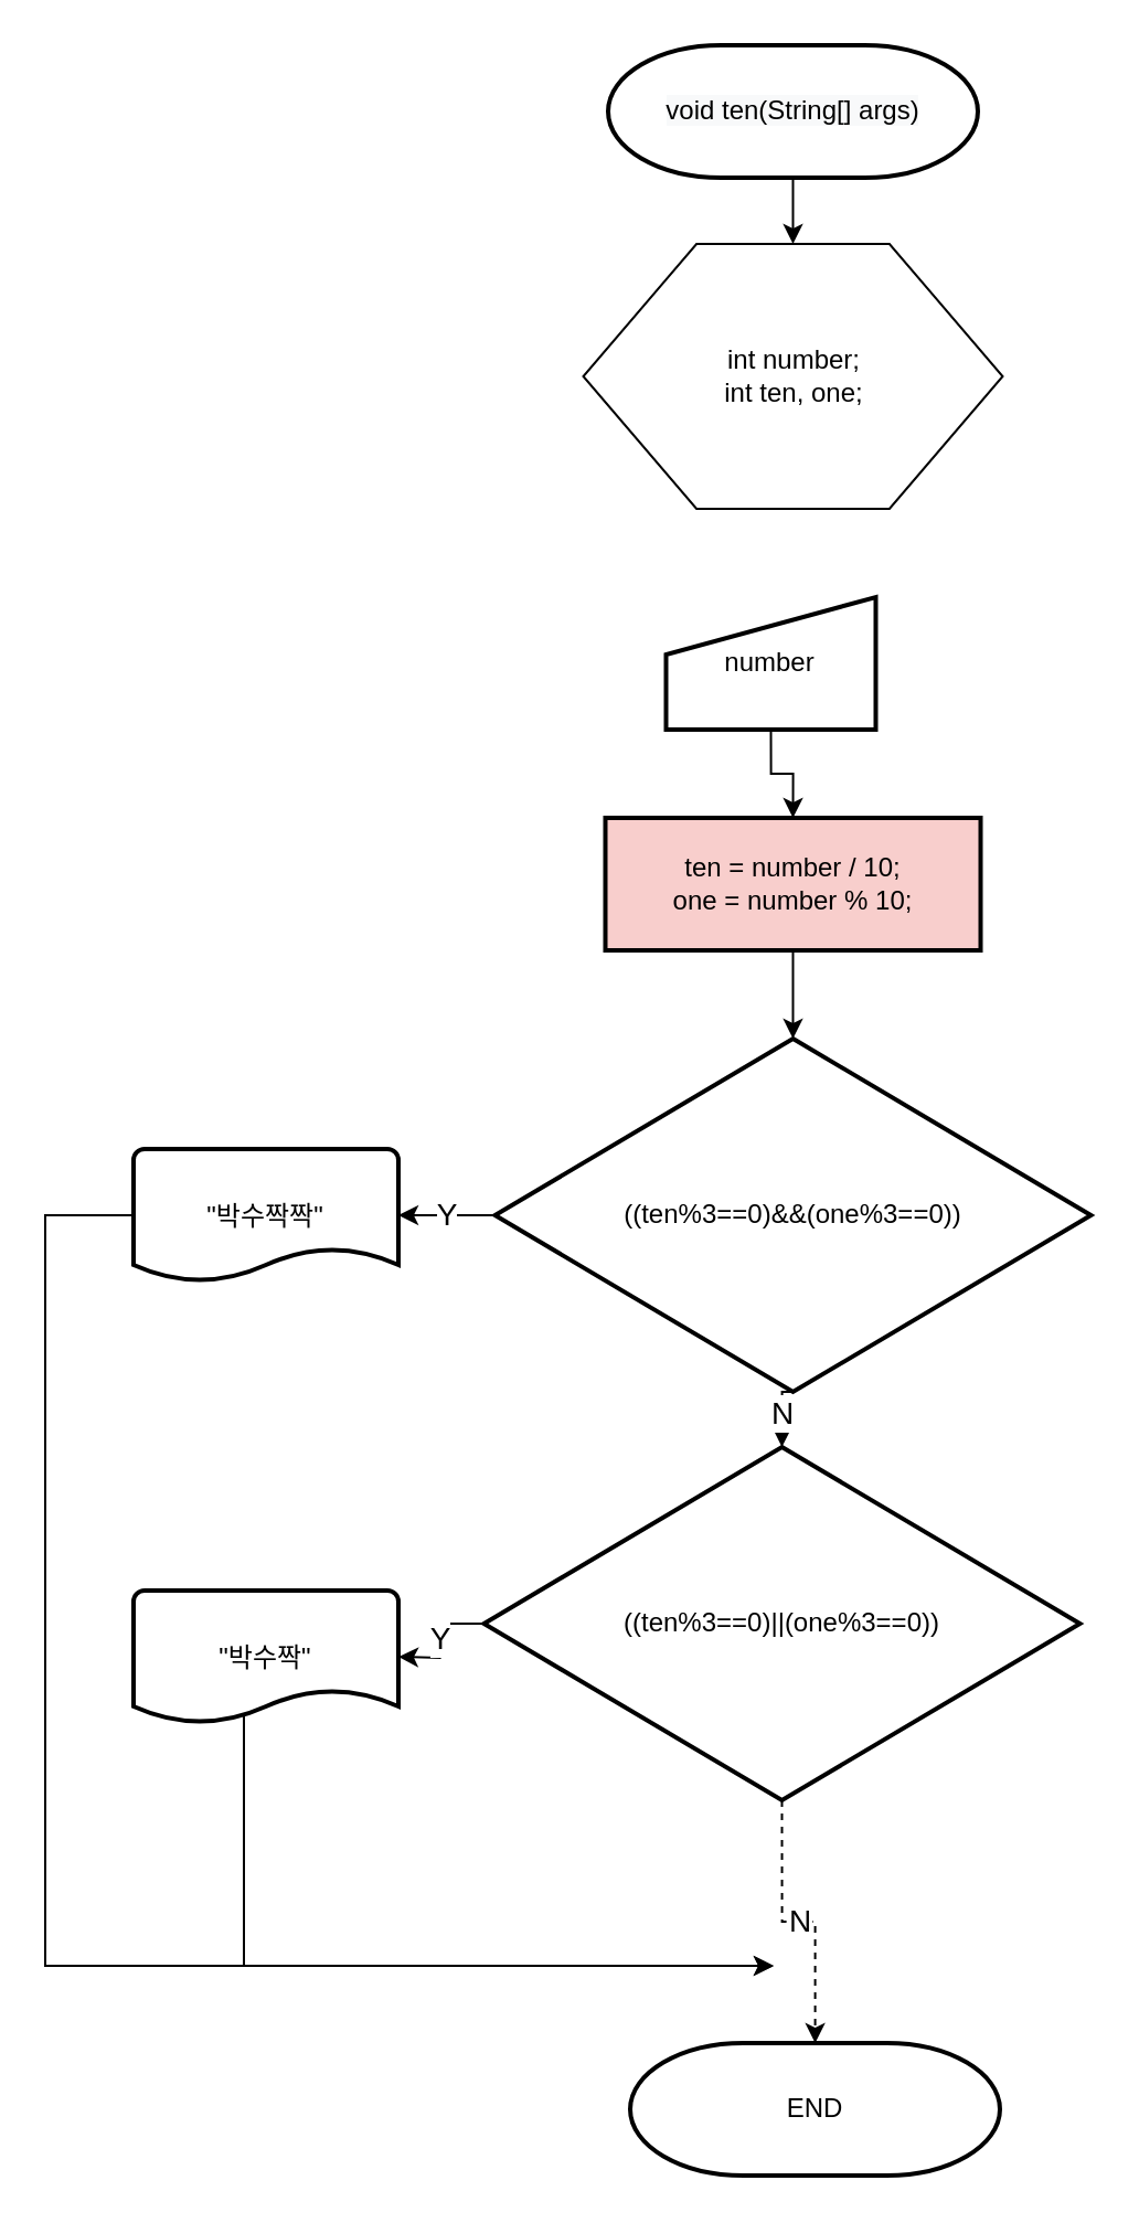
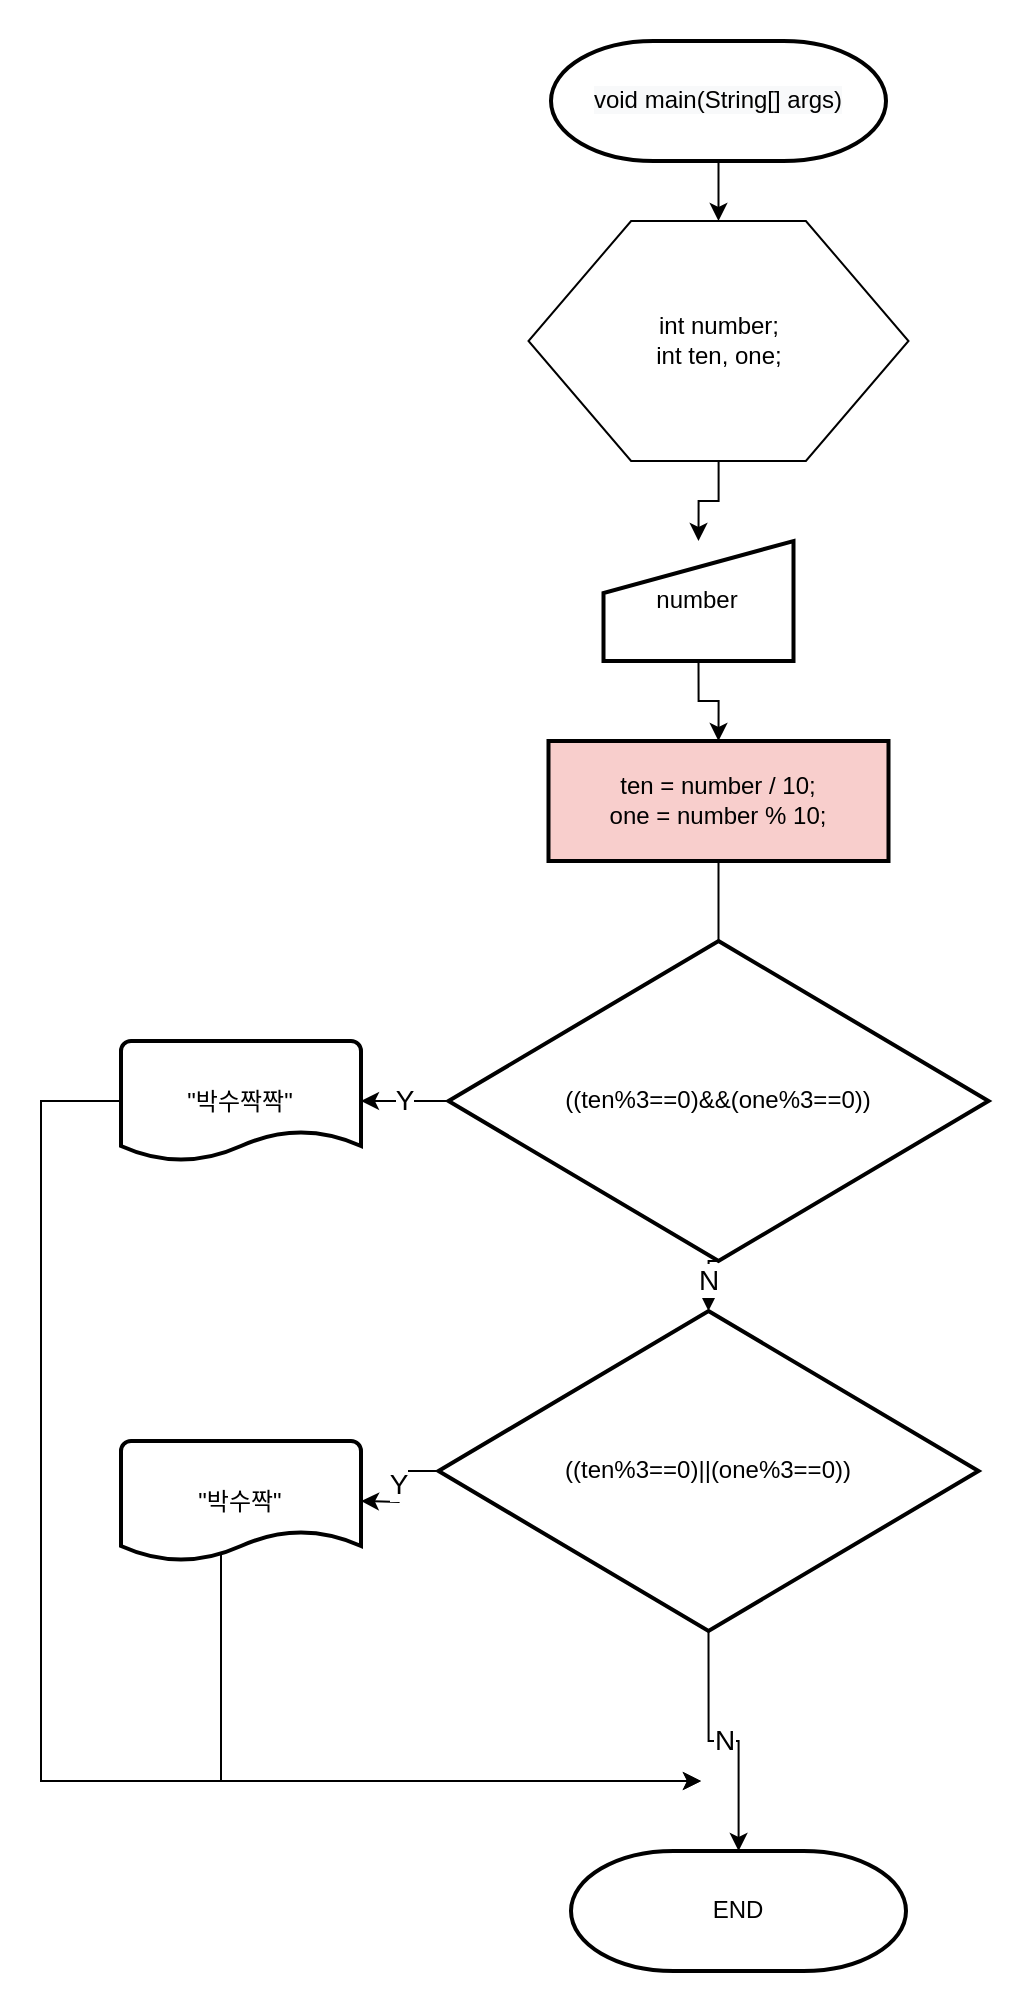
- <mxCell id="16" value="&#10;&#10;&lt;span style=&quot;color: rgb(0, 0, 0); font-family: helvetica; font-size: 12px; font-style: normal; font-weight: 400; letter-spacing: normal; text-align: center; text-indent: 0px; text-transform: none; word-spacing: 0px; background-color: rgb(248, 249, 250); display: inline; float: none;&quot;&gt;void ten(String[] args)&lt;/span&gt;&#10;&#10;" style="strokeWidth=2;html=1;shape=mxgraph.flowchart.terminator;whiteSpace=wrap;" vertex="1" parent="1"><mxGeometry x="275" y="20" width="167.5" height="60" as="geometry" /></mxCell>
+ <mxCell id="16" value="&#10;&#10;&lt;span style=&quot;color: rgb(0, 0, 0); font-family: helvetica; font-size: 12px; font-style: normal; font-weight: 400; letter-spacing: normal; text-align: center; text-indent: 0px; text-transform: none; word-spacing: 0px; background-color: rgb(248, 249, 250); display: inline; float: none;&quot;&gt;void main(String[] args)&lt;/span&gt;&#10;&#10;" style="strokeWidth=2;html=1;shape=mxgraph.flowchart.terminator;whiteSpace=wrap;" vertex="1" parent="1"><mxGeometry x="275" y="20" width="167.5" height="60" as="geometry" /></mxCell>
+ <mxCell id="2" style="edgeStyle=orthogonalEdgeStyle;rounded=0;orthogonalLoop=1;jettySize=auto;html=1;entryX=0.5;entryY=0;entryDx=0;entryDy=0;fontSize=14;" edge="1" parent="1" source="3" target="5"><mxGeometry relative="1" as="geometry" /></mxCell>
- <mxCell id="6" style="edgeStyle=orthogonalEdgeStyle;rounded=0;orthogonalLoop=1;jettySize=auto;html=1;exitX=0.5;exitY=1;exitDx=0;exitDy=0;entryX=0.5;entryY=0;entryDx=0;entryDy=0;entryPerimeter=0;fontSize=14;" edge="1" parent="1" source="7" target="10"><mxGeometry relative="1" as="geometry" /></mxCell>
+ <mxCell id="6" style="edgeStyle=orthogonalEdgeStyle;rounded=0;orthogonalLoop=1;jettySize=auto;html=1;exitX=0.5;exitY=1;exitDx=0;exitDy=0;entryX=0.5;entryY=0;entryDx=0;entryDy=0;entryPerimeter=0;fontSize=14;endArrow=none;" edge="1" parent="1" source="7" target="10"><mxGeometry relative="1" as="geometry" /></mxCell>
- <mxCell id="11" value="N" style="edgeStyle=orthogonalEdgeStyle;rounded=0;orthogonalLoop=1;jettySize=auto;html=1;exitX=0.5;exitY=1;exitDx=0;exitDy=0;exitPerimeter=0;fontSize=14;dashed=1;" edge="1" parent="1" source="13" target="17"><mxGeometry relative="1" as="geometry" /></mxCell>
+ <mxCell id="11" value="N" style="edgeStyle=orthogonalEdgeStyle;rounded=0;orthogonalLoop=1;jettySize=auto;html=1;exitX=0.5;exitY=1;exitDx=0;exitDy=0;exitPerimeter=0;fontSize=14;" edge="1" parent="1" source="13" target="17"><mxGeometry relative="1" as="geometry" /></mxCell>
